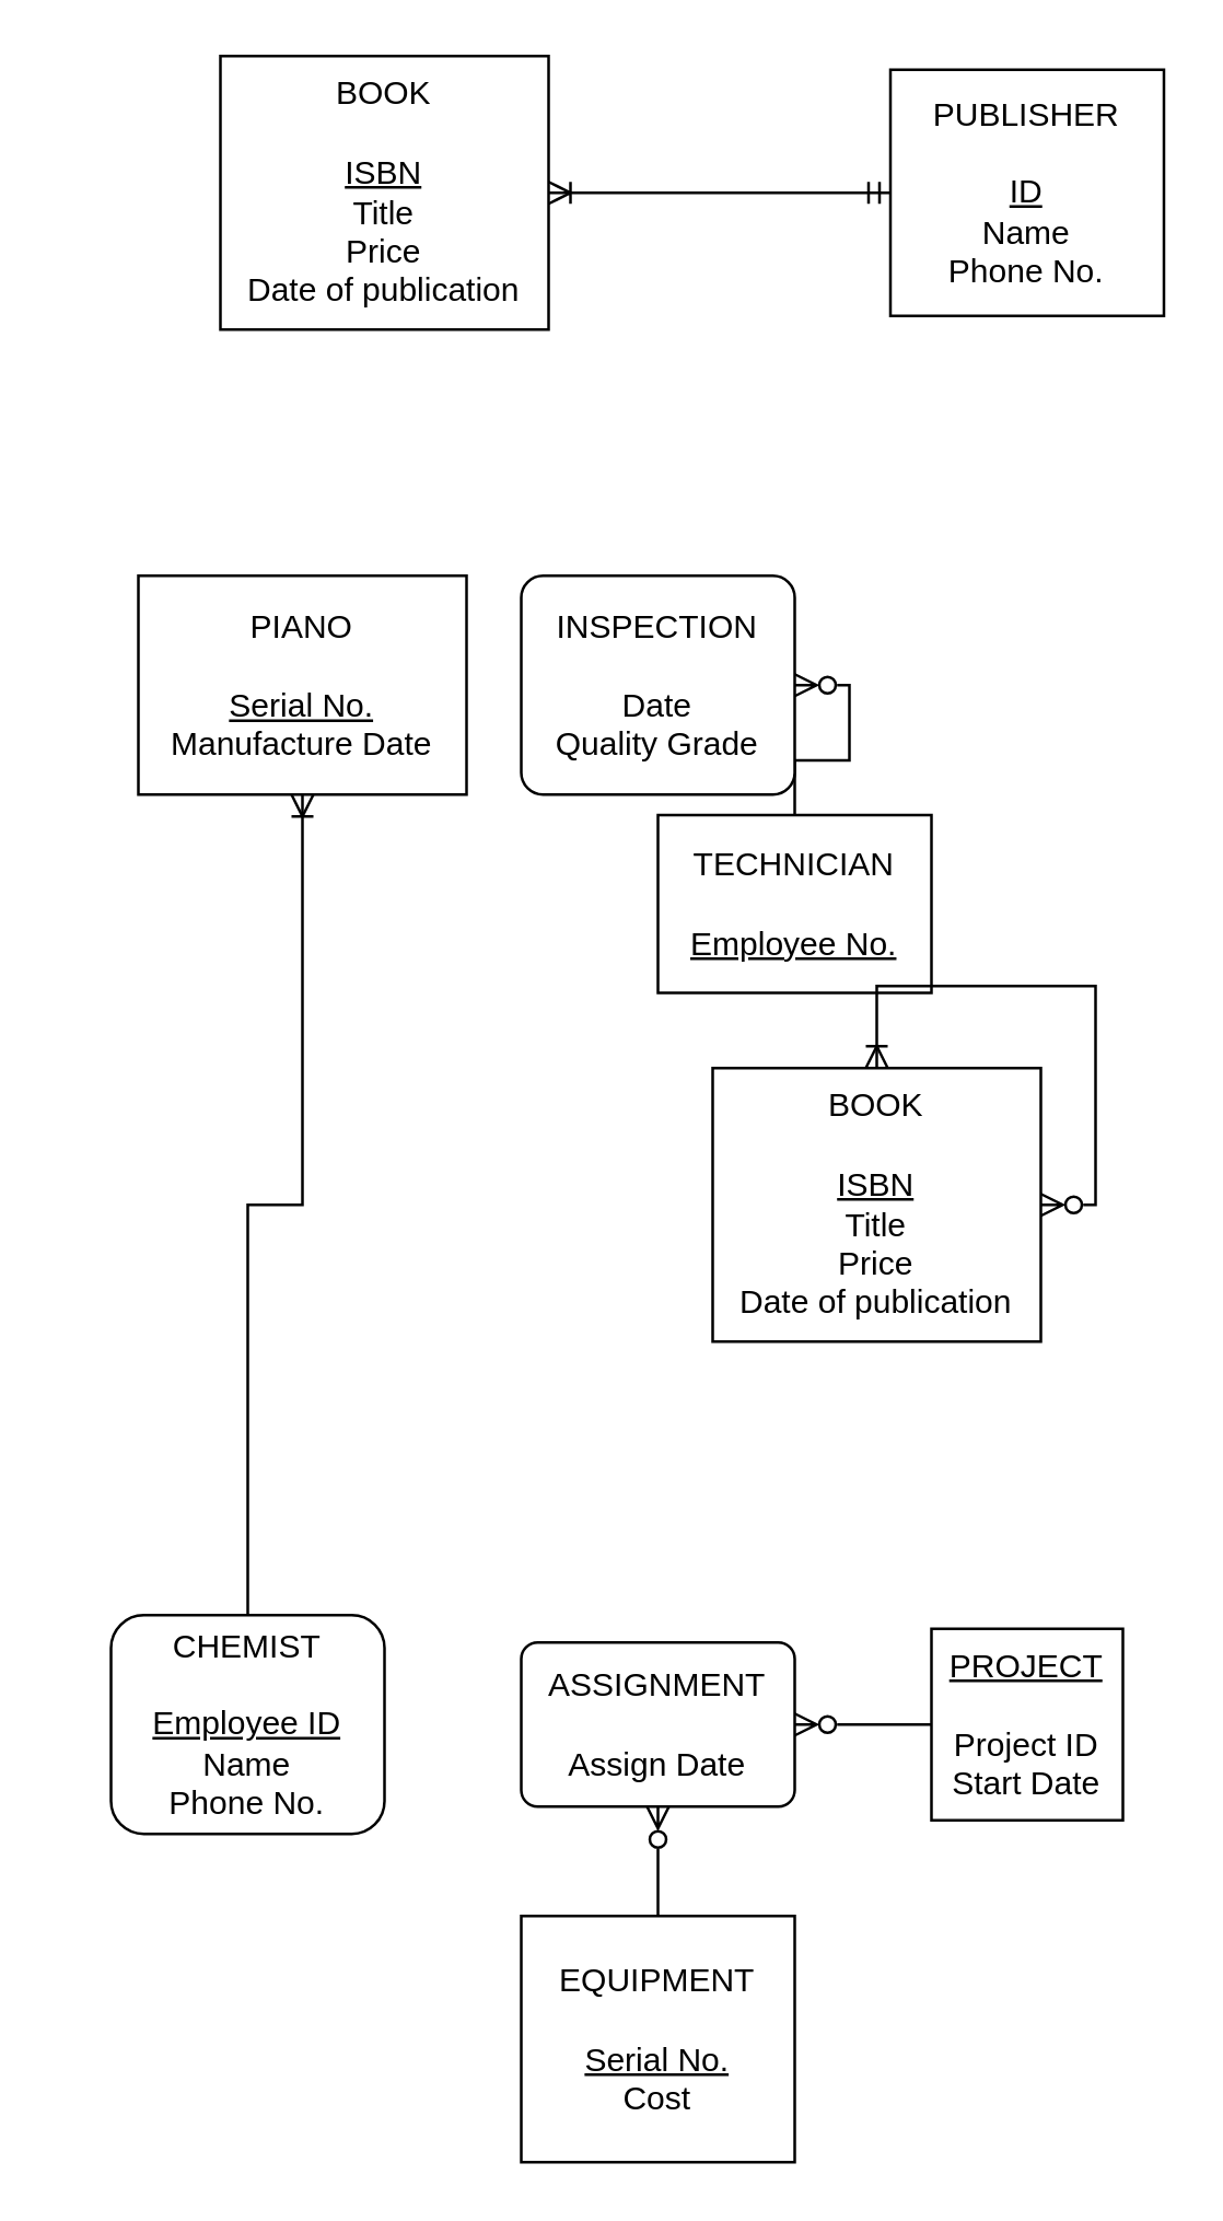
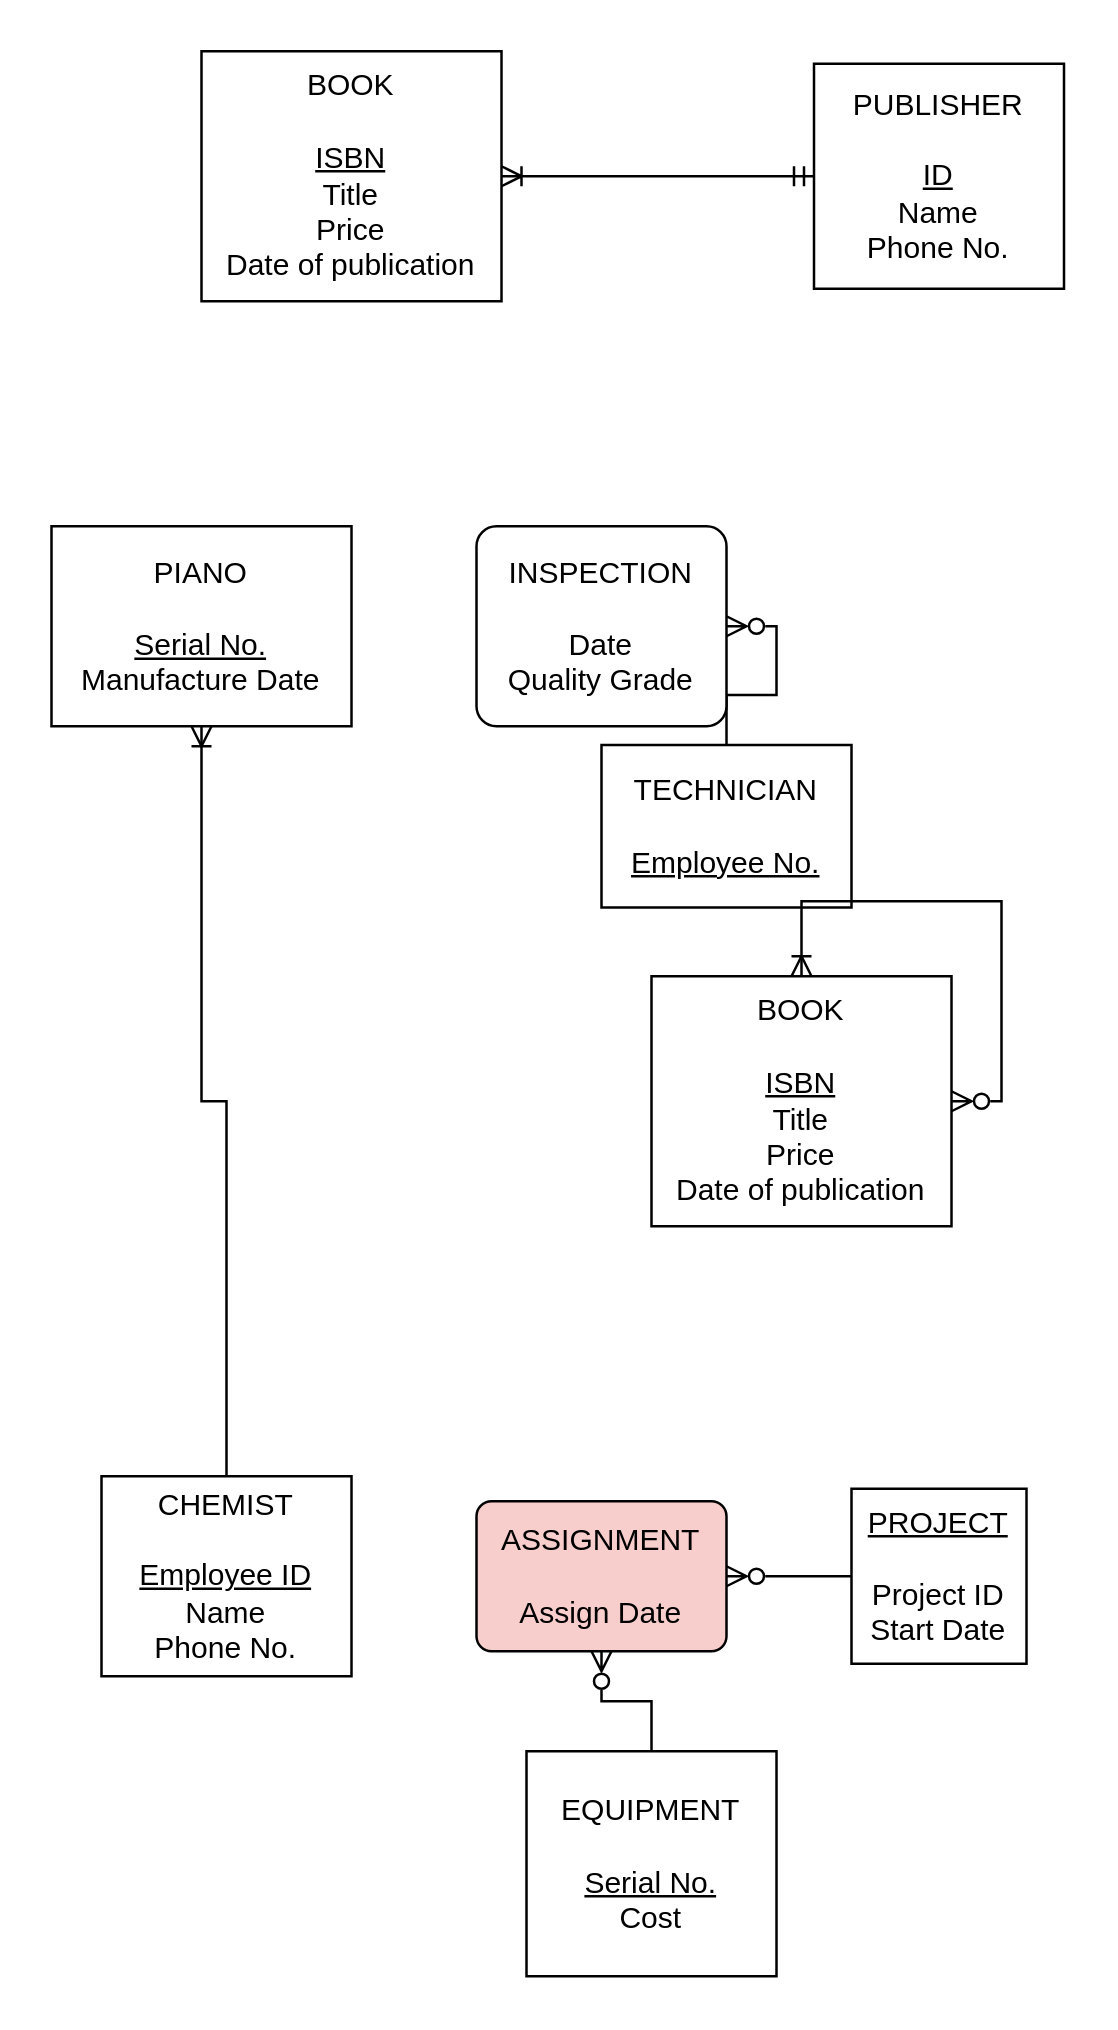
- <mxCell id="5" value="PIANO&lt;br&gt;&lt;br&gt;&lt;u&gt;Serial No.&lt;br&gt;&lt;/u&gt;Manufacture Date" style="whiteSpace=wrap;html=1;align=center;" parent="1" vertex="1"><mxGeometry x="50" y="210" width="120" height="80" as="geometry" /></mxCell>
+ <mxCell id="5" value="PIANO&lt;br&gt;&lt;br&gt;&lt;u&gt;Serial No.&lt;br&gt;&lt;/u&gt;Manufacture Date" style="whiteSpace=wrap;html=1;align=center;" parent="1" vertex="1"><mxGeometry x="20" y="210" width="120" height="80" as="geometry" /></mxCell>
- <mxCell id="11" value="&lt;span style=&quot;text-align: start; background-color: initial;&quot;&gt;CHEMIST&lt;br&gt;&lt;/span&gt;&lt;span style=&quot;text-align: start; background-color: initial;&quot; class=&quot;Apple-converted-space&quot;&gt;&lt;br&gt;&lt;u&gt;Employee ID&lt;br&gt;&lt;/u&gt;Name&lt;br&gt;Phone No.&lt;br&gt;&lt;/span&gt;" style="whiteSpace=wrap;html=1;align=center;rounded=1;" parent="1" vertex="1"><mxGeometry x="40" y="590" width="100" height="80" as="geometry" /></mxCell>
+ <mxCell id="11" value="&lt;span style=&quot;text-align: start; background-color: initial;&quot;&gt;CHEMIST&lt;br&gt;&lt;/span&gt;&lt;span style=&quot;text-align: start; background-color: initial;&quot; class=&quot;Apple-converted-space&quot;&gt;&lt;br&gt;&lt;u&gt;Employee ID&lt;br&gt;&lt;/u&gt;Name&lt;br&gt;Phone No.&lt;br&gt;&lt;/span&gt;" style="whiteSpace=wrap;html=1;align=center;" parent="1" vertex="1"><mxGeometry x="40" y="590" width="100" height="80" as="geometry" /></mxCell>
- <mxCell id="16" value="ASSIGNMENT&lt;br&gt;&lt;br&gt;Assign Date" style="rounded=1;arcSize=10;whiteSpace=wrap;html=1;align=center;" parent="1" vertex="1"><mxGeometry x="190" y="600" width="100" height="60" as="geometry" /></mxCell>
+ <mxCell id="16" value="ASSIGNMENT&lt;br&gt;&lt;br&gt;Assign Date" style="rounded=1;arcSize=10;whiteSpace=wrap;html=1;align=center;fillColor=#f8cecc;" parent="1" vertex="1"><mxGeometry x="190" y="600" width="100" height="60" as="geometry" /></mxCell>
- <mxCell id="15" value="&lt;span style=&quot;text-align: start; background-color: initial;&quot;&gt;EQUIPMENT&lt;br&gt;&lt;br&gt;&lt;u&gt;Serial No.&lt;br&gt;&lt;/u&gt;Cost&lt;br&gt;&lt;/span&gt;" style="whiteSpace=wrap;html=1;align=center;" parent="1" vertex="1"><mxGeometry x="190" y="700" width="100" height="90" as="geometry" /></mxCell>
+ <mxCell id="15" value="&lt;span style=&quot;text-align: start; background-color: initial;&quot;&gt;EQUIPMENT&lt;br&gt;&lt;br&gt;&lt;u&gt;Serial No.&lt;br&gt;&lt;/u&gt;Cost&lt;br&gt;&lt;/span&gt;" style="whiteSpace=wrap;html=1;align=center;" parent="1" vertex="1"><mxGeometry x="210" y="700" width="100" height="90" as="geometry" /></mxCell>
